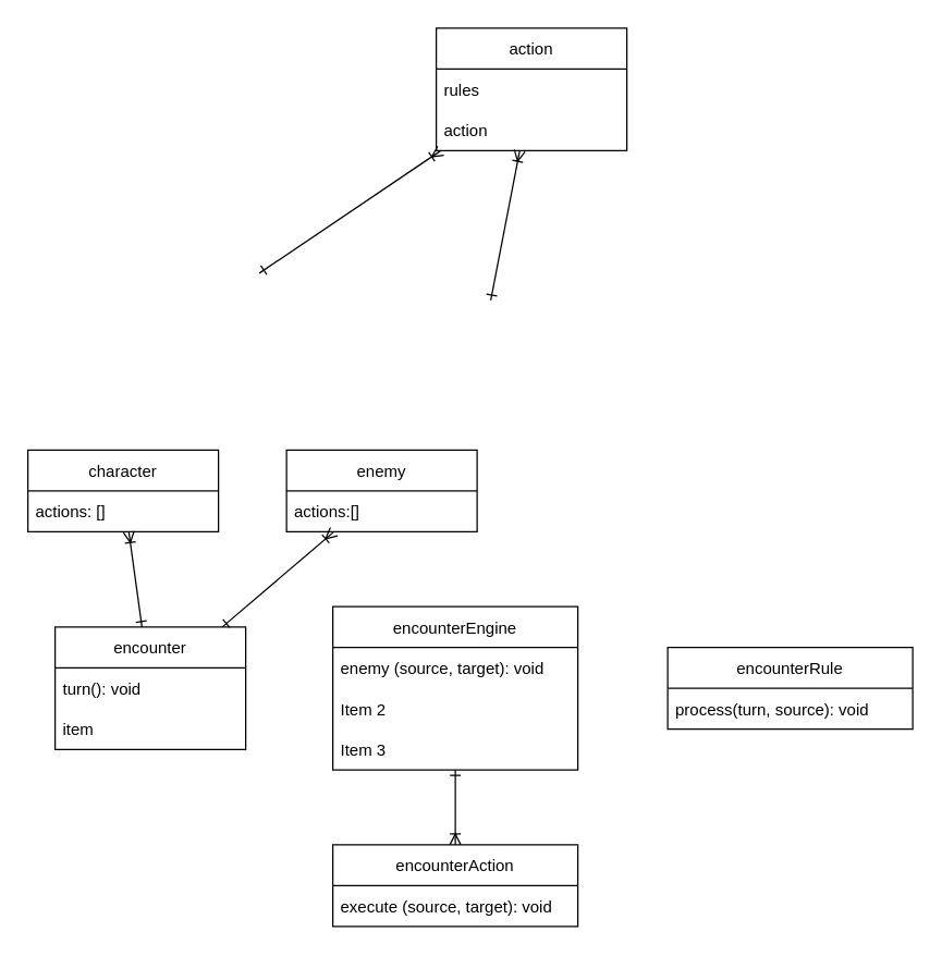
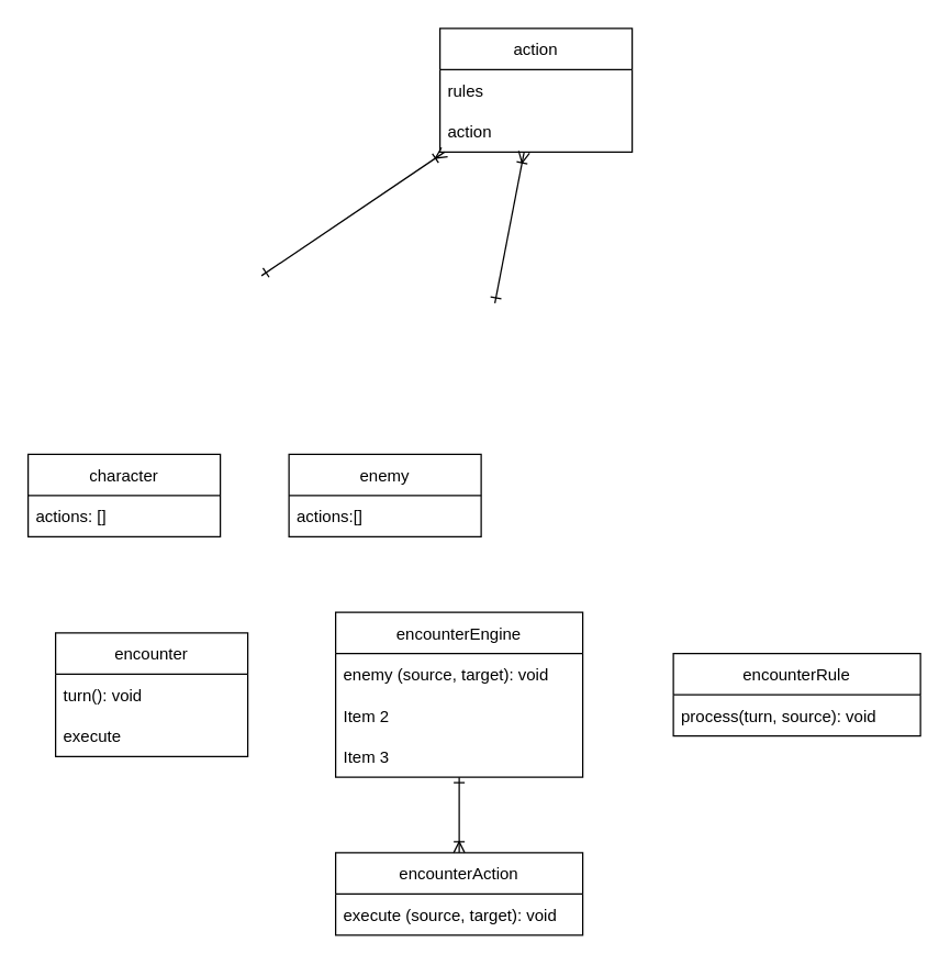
- <mxCell id="16" value="" style="endArrow=ERone;html=1;rounded=0;startArrow=ERoneToMany;startFill=0;endFill=0;" parent="1" source="13" target="10" edge="1"><mxGeometry width="50" height="50" relative="1" as="geometry"><mxPoint x="700" y="280" as="sourcePoint" /><mxPoint x="700" y="380" as="targetPoint" /></mxGeometry></mxCell>
- <mxCell id="19" value="" style="endArrow=ERone;html=1;rounded=0;startArrow=ERoneToMany;startFill=0;endFill=0;" parent="1" source="17" target="10" edge="1"><mxGeometry width="50" height="50" relative="1" as="geometry"><mxPoint x="580" y="270" as="sourcePoint" /><mxPoint x="580" as="targetPoint" y="370" /></mxGeometry></mxCell>
- <mxCell id="12" value="item" style="text;strokeColor=none;fillColor=none;align=left;verticalAlign=middle;spacingLeft=4;spacingRight=4;overflow=hidden;points=[[0,0.5],[1,0.5]];portConstraint=eastwest;rotatable=0;" parent="10" vertex="1"><mxGeometry y="60" width="140" height="30" as="geometry" /></mxCell>
+ <mxCell id="12" value="execute" style="text;strokeColor=none;fillColor=none;align=left;verticalAlign=middle;spacingLeft=4;spacingRight=4;overflow=hidden;points=[[0,0.5],[1,0.5]];portConstraint=eastwest;rotatable=0;" parent="10" vertex="1"><mxGeometry y="60" width="140" height="30" as="geometry" /></mxCell>
